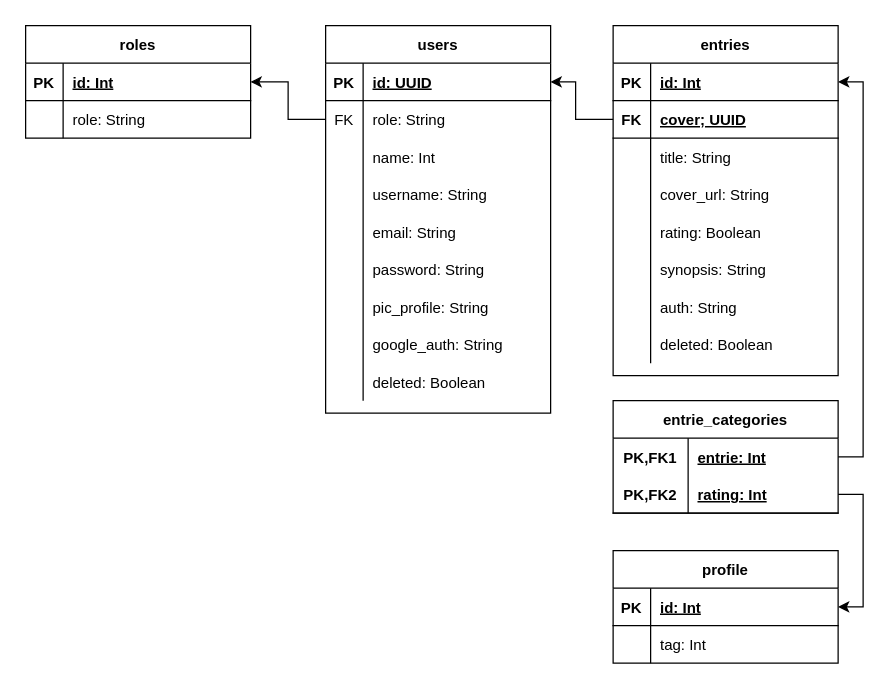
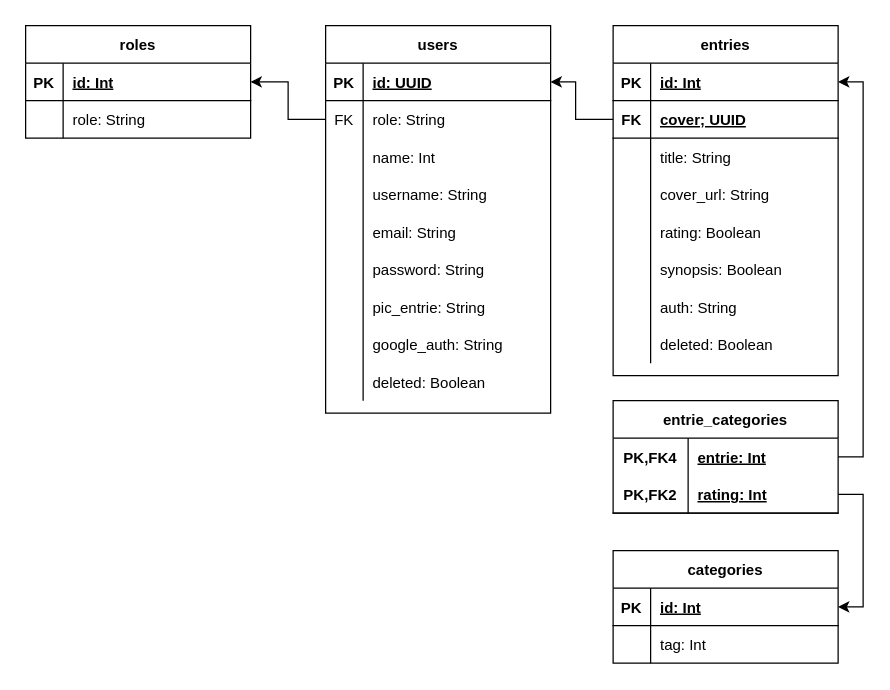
- <mxCell id="62" value="synopsis: String" style="shape=partialRectangle;connectable=0;fillColor=none;top=0;left=0;bottom=0;right=0;align=left;spacingLeft=6;overflow=hidden;" vertex="1" parent="60"><mxGeometry x="30" width="150" height="30" as="geometry"><mxRectangle width="150" height="30" as="alternateBounds" /></mxGeometry></mxCell>
+ <mxCell id="62" value="synopsis: Boolean" style="shape=partialRectangle;connectable=0;fillColor=none;top=0;left=0;bottom=0;right=0;align=left;spacingLeft=6;overflow=hidden;" vertex="1" parent="60"><mxGeometry x="30" width="150" height="30" as="geometry"><mxRectangle width="150" height="30" as="alternateBounds" /></mxGeometry></mxCell>
- <mxCell id="23" value="pic_profile: String" style="shape=partialRectangle;connectable=0;fillColor=none;top=0;left=0;bottom=0;right=0;align=left;spacingLeft=6;overflow=hidden;" vertex="1" parent="21"><mxGeometry x="30" width="150" height="30" as="geometry"><mxRectangle width="150" height="30" as="alternateBounds" /></mxGeometry></mxCell>
+ <mxCell id="23" value="pic_entrie: String" style="shape=partialRectangle;connectable=0;fillColor=none;top=0;left=0;bottom=0;right=0;align=left;spacingLeft=6;overflow=hidden;" vertex="1" parent="21"><mxGeometry x="30" width="150" height="30" as="geometry"><mxRectangle width="150" height="30" as="alternateBounds" /></mxGeometry></mxCell>
- <mxCell id="71" value="PK,FK1" style="shape=partialRectangle;connectable=0;fillColor=none;top=0;left=0;bottom=0;right=0;fontStyle=1;overflow=hidden;" vertex="1" parent="70"><mxGeometry width="60" height="30" as="geometry"><mxRectangle width="60" height="30" as="alternateBounds" /></mxGeometry></mxCell>
+ <mxCell id="71" value="PK,FK4" style="shape=partialRectangle;connectable=0;fillColor=none;top=0;left=0;bottom=0;right=0;fontStyle=1;overflow=hidden;" vertex="1" parent="70"><mxGeometry width="60" height="30" as="geometry"><mxRectangle width="60" height="30" as="alternateBounds" /></mxGeometry></mxCell>
- <mxCell id="30" value="profile" style="shape=table;startSize=30;container=1;collapsible=1;childLayout=tableLayout;fixedRows=1;rowLines=0;fontStyle=1;align=center;resizeLast=1;" vertex="1" parent="1"><mxGeometry x="490" y="440" width="180" height="90" as="geometry"><mxRectangle x="40" y="40" width="70" height="30" as="alternateBounds" /></mxGeometry></mxCell>
+ <mxCell id="30" value="categories" style="shape=table;startSize=30;container=1;collapsible=1;childLayout=tableLayout;fixedRows=1;rowLines=0;fontStyle=1;align=center;resizeLast=1;" vertex="1" parent="1"><mxGeometry x="490" y="440" width="180" height="90" as="geometry"><mxRectangle x="40" y="40" width="70" height="30" as="alternateBounds" /></mxGeometry></mxCell>
